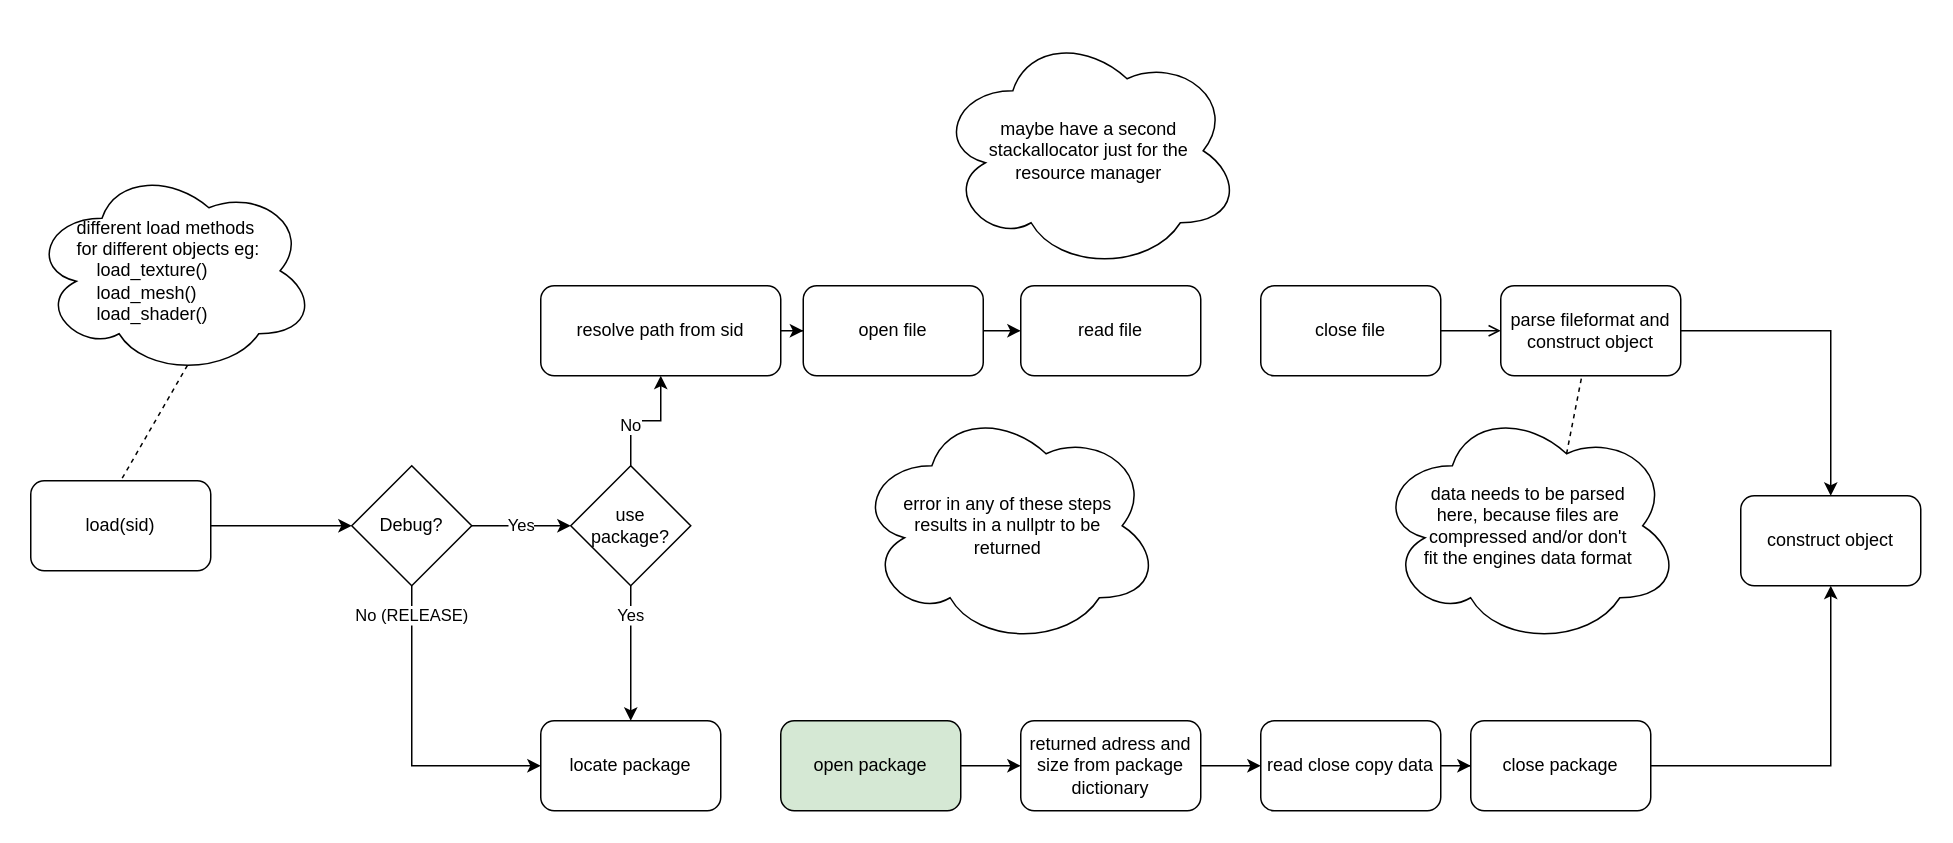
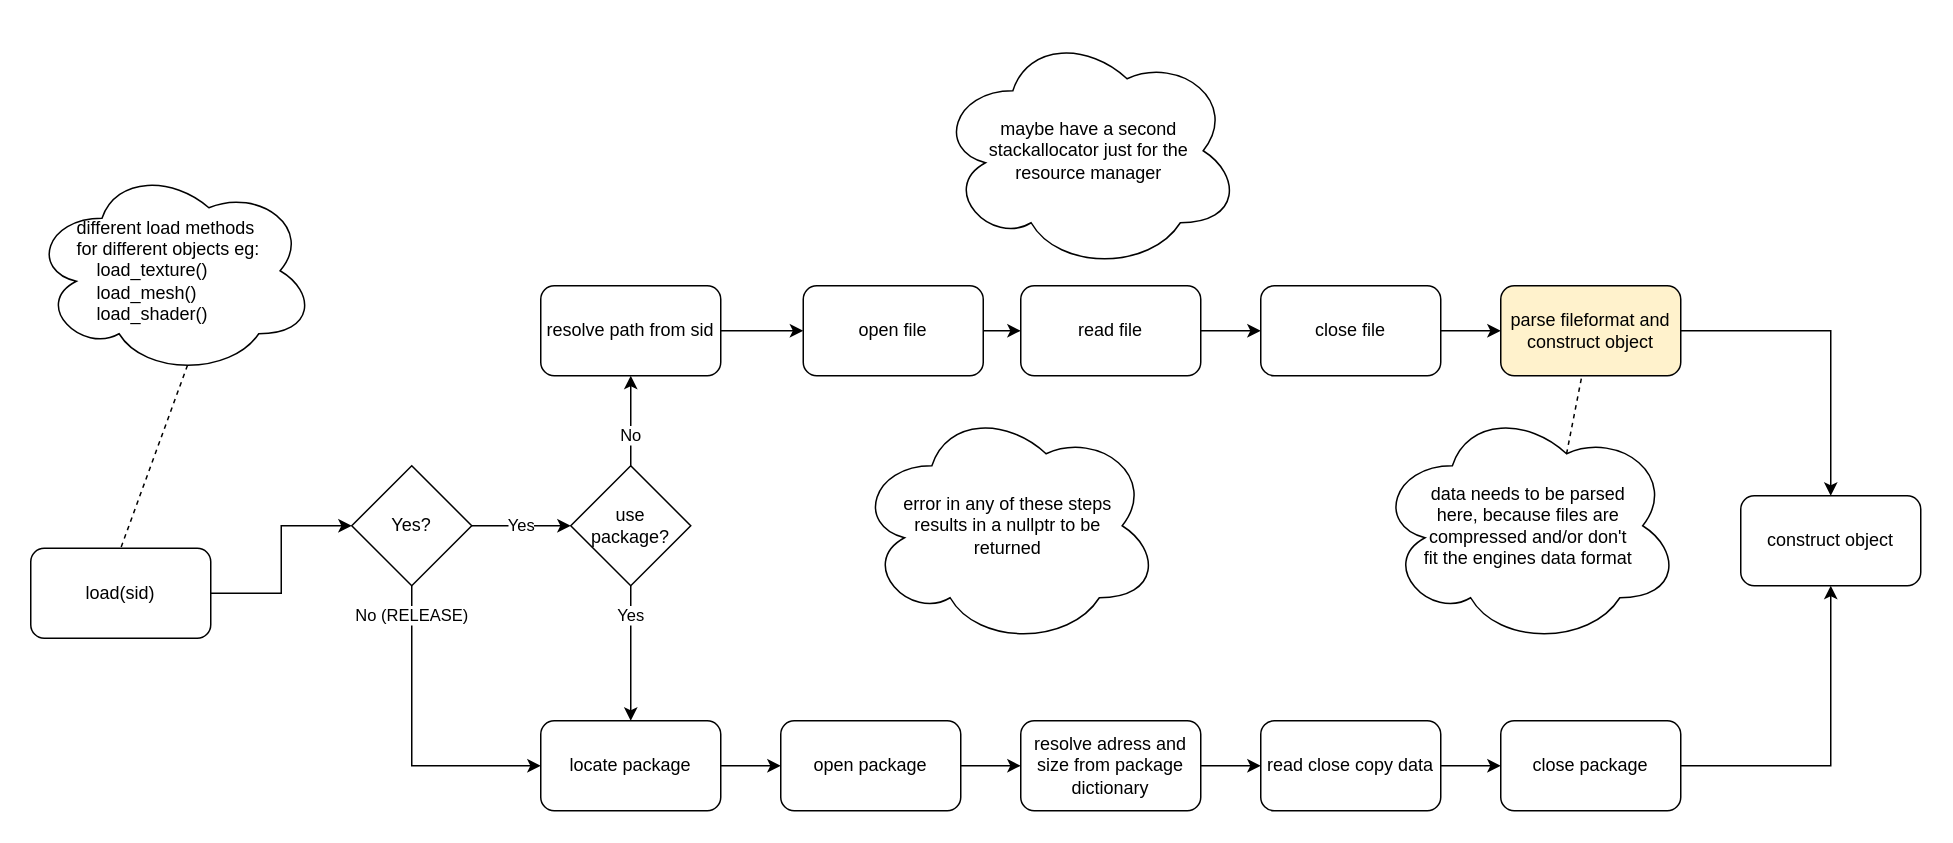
- <mxCell id="13" value="resolve path from sid" style="rounded=1;whiteSpace=wrap;html=1;" vertex="1" parent="1"><mxGeometry x="360" y="190" width="160" height="60" as="geometry" /></mxCell>
+ <mxCell id="13" value="resolve path from sid" style="rounded=1;whiteSpace=wrap;html=1;" vertex="1" parent="1"><mxGeometry x="360" y="190" width="120" height="60" as="geometry" /></mxCell>
+ <mxCell id="24" style="edgeStyle=orthogonalEdgeStyle;rounded=0;orthogonalLoop=1;jettySize=auto;html=1;" edge="1" parent="1" source="25" target="27"><mxGeometry relative="1" as="geometry" /></mxCell>
- <mxCell id="26" style="edgeStyle=orthogonalEdgeStyle;rounded=0;orthogonalLoop=1;jettySize=auto;html=1;endArrow=open;" edge="1" parent="1" source="27" target="30"><mxGeometry relative="1" as="geometry" /></mxCell>
+ <mxCell id="26" style="edgeStyle=orthogonalEdgeStyle;rounded=0;orthogonalLoop=1;jettySize=auto;html=1;" edge="1" parent="1" source="27" target="30"><mxGeometry relative="1" as="geometry" /></mxCell>
- <mxCell id="30" value="parse fileformat and construct object" style="rounded=1;whiteSpace=wrap;html=1;" vertex="1" parent="1"><mxGeometry x="1000" y="190" width="120" height="60" as="geometry" /></mxCell>
+ <mxCell id="30" value="parse fileformat and construct object" style="rounded=1;whiteSpace=wrap;html=1;fillColor=#fff2cc;" vertex="1" parent="1"><mxGeometry x="1000" y="190" width="120" height="60" as="geometry" /></mxCell>
- <mxCell id="3" value="load(sid)" style="rounded=1;whiteSpace=wrap;html=1;" vertex="1" parent="1"><mxGeometry x="20" y="320" width="120" height="60" as="geometry" /></mxCell>
+ <mxCell id="3" value="load(sid)" style="rounded=1;whiteSpace=wrap;html=1;" vertex="1" parent="1"><mxGeometry x="20" y="365" width="120" height="60" as="geometry" /></mxCell>
- <mxCell id="6" value="Debug?" style="rhombus;whiteSpace=wrap;html=1;" vertex="1" parent="1"><mxGeometry x="234" y="310" width="80" height="80" as="geometry" /></mxCell>
+ <mxCell id="6" value="Yes?" style="rhombus;whiteSpace=wrap;html=1;" vertex="1" parent="1"><mxGeometry x="234" y="310" width="80" height="80" as="geometry" /></mxCell>
+ <mxCell id="10" style="edgeStyle=orthogonalEdgeStyle;rounded=0;orthogonalLoop=1;jettySize=auto;html=1;" edge="1" parent="1" source="11" target="15"><mxGeometry relative="1" as="geometry" /></mxCell>
- <mxCell id="15" value="open package" style="rounded=1;whiteSpace=wrap;html=1;fillColor=#d5e8d4;" vertex="1" parent="1"><mxGeometry x="520" y="480" width="120" height="60" as="geometry" /></mxCell>
+ <mxCell id="15" value="open package" style="rounded=1;whiteSpace=wrap;html=1;" vertex="1" parent="1"><mxGeometry x="520" y="480" width="120" height="60" as="geometry" /></mxCell>
- <mxCell id="16" value="returned adress and size from package dictionary" style="rounded=1;whiteSpace=wrap;html=1;" vertex="1" parent="1"><mxGeometry x="680" y="480" width="120" height="60" as="geometry" /></mxCell>
+ <mxCell id="16" value="resolve adress and size from package dictionary" style="rounded=1;whiteSpace=wrap;html=1;" vertex="1" parent="1"><mxGeometry x="680" y="480" width="120" height="60" as="geometry" /></mxCell>
- <mxCell id="21" value="close package" style="rounded=1;whiteSpace=wrap;html=1;" vertex="1" parent="1"><mxGeometry x="980" y="480" width="120" height="60" as="geometry" /></mxCell>
+ <mxCell id="21" value="close package" style="rounded=1;whiteSpace=wrap;html=1;" vertex="1" parent="1"><mxGeometry x="1000" y="480" width="120" height="60" as="geometry" /></mxCell>
